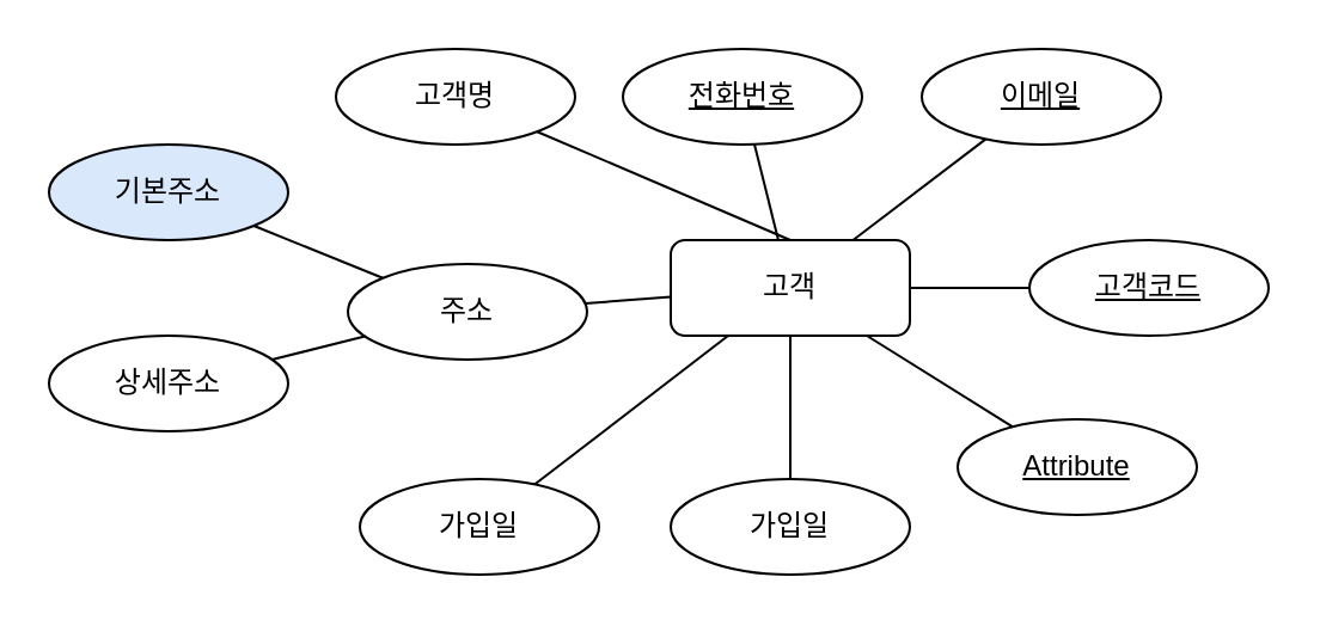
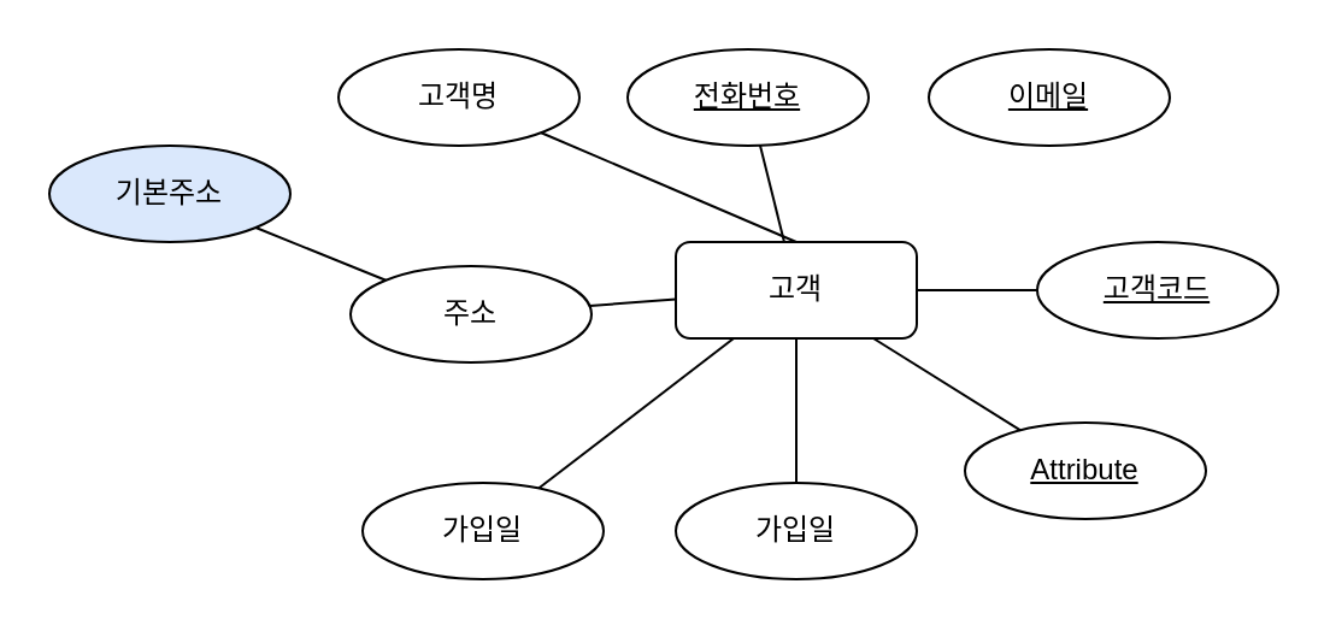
- <mxCell id="16" value="" style="endArrow=none;html=1;rounded=0;" edge="1" parent="1" source="2" target="8"><mxGeometry relative="1" as="geometry"><mxPoint x="397" y="140" as="sourcePoint" /><mxPoint x="414" y="119" as="targetPoint" /></mxGeometry></mxCell>
- <mxCell id="20" value="" style="endArrow=none;html=1;rounded=0;" edge="1" parent="1" source="17" target="6"><mxGeometry relative="1" as="geometry"><mxPoint x="260" y="140" as="sourcePoint" /><mxPoint x="300" y="140" as="targetPoint" /></mxGeometry></mxCell>
- <mxCell id="17" value="상세주소" style="ellipse;whiteSpace=wrap;html=1;align=center;" vertex="1" parent="1"><mxGeometry x="20" y="140" width="100" height="40" as="geometry" /></mxCell>
